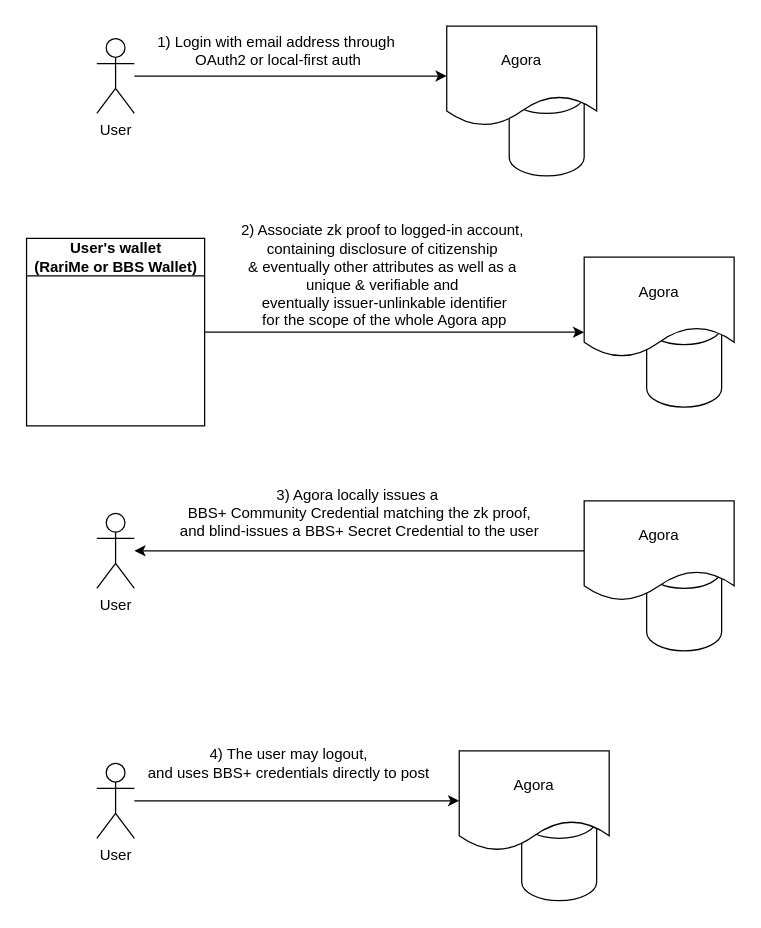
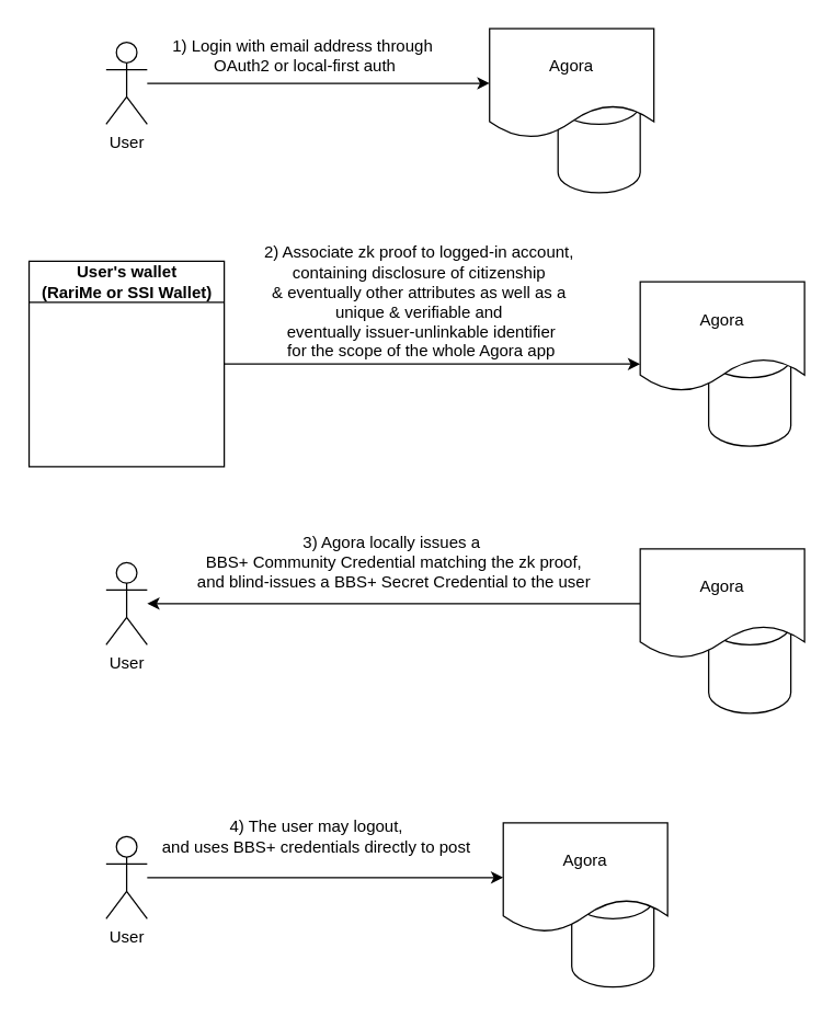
- <mxCell id="7" value="User's wallet&lt;div&gt;(RariMe or BBS Wallet)&lt;/div&gt;" style="swimlane;whiteSpace=wrap;html=1;startSize=30;" vertex="1" parent="1"><mxGeometry x="20.75" y="190" width="142.5" height="150" as="geometry" /></mxCell>
+ <mxCell id="7" value="User's wallet&lt;div&gt;(RariMe or SSI Wallet)&lt;/div&gt;" style="swimlane;whiteSpace=wrap;html=1;startSize=30;" vertex="1" parent="1"><mxGeometry x="20.75" y="190" width="142.5" height="150" as="geometry" /></mxCell>
